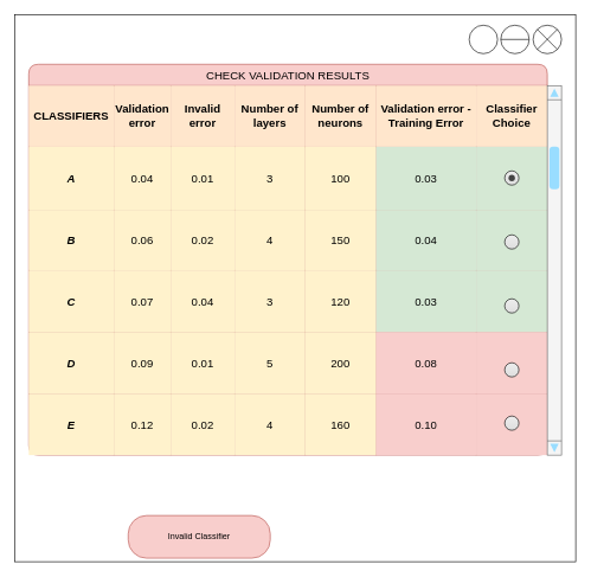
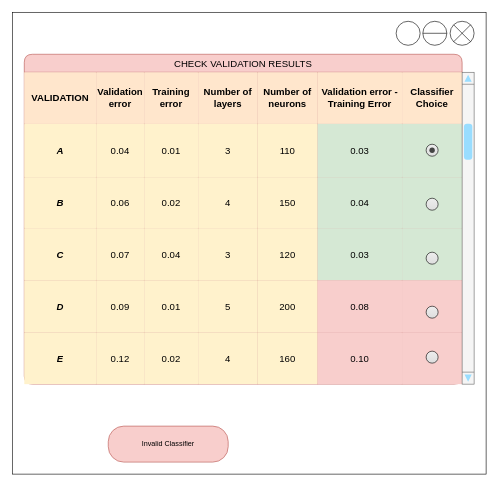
- <mxCell id="5" value="CLASSIFIERS" style="shape=partialRectangle;html=1;whiteSpace=wrap;connectable=0;strokeColor=#d79b00;overflow=hidden;fillColor=#ffe6cc;top=0;left=0;bottom=0;right=0;pointerEvents=1;fontSize=16;fontStyle=1;" parent="4" vertex="1"><mxGeometry width="120" height="86" as="geometry"><mxRectangle width="120" height="86" as="alternateBounds" /></mxGeometry></mxCell>
+ <mxCell id="5" value="VALIDATION" style="shape=partialRectangle;html=1;whiteSpace=wrap;connectable=0;strokeColor=#d79b00;overflow=hidden;fillColor=#ffe6cc;top=0;left=0;bottom=0;right=0;pointerEvents=1;fontSize=16;fontStyle=1;" parent="4" vertex="1"><mxGeometry width="120" height="86" as="geometry"><mxRectangle width="120" height="86" as="alternateBounds" /></mxGeometry></mxCell>
- <mxCell id="7" value="Invalid error" style="shape=partialRectangle;html=1;whiteSpace=wrap;connectable=0;strokeColor=#d79b00;overflow=hidden;fillColor=#ffe6cc;top=0;left=0;bottom=0;right=0;pointerEvents=1;fontSize=16;fontStyle=1;" parent="4" vertex="1"><mxGeometry x="200" width="90" height="86" as="geometry"><mxRectangle width="90" height="86" as="alternateBounds" /></mxGeometry></mxCell>
+ <mxCell id="7" value="Training error" style="shape=partialRectangle;html=1;whiteSpace=wrap;connectable=0;strokeColor=#d79b00;overflow=hidden;fillColor=#ffe6cc;top=0;left=0;bottom=0;right=0;pointerEvents=1;fontSize=16;fontStyle=1;" parent="4" vertex="1"><mxGeometry x="200" width="90" height="86" as="geometry"><mxRectangle width="90" height="86" as="alternateBounds" /></mxGeometry></mxCell>
- <mxCell id="17" value="100" style="shape=partialRectangle;html=1;whiteSpace=wrap;connectable=0;strokeColor=#d6b656;overflow=hidden;fillColor=#fff2cc;top=0;left=0;bottom=0;right=0;pointerEvents=1;fontSize=16;" parent="12" vertex="1"><mxGeometry x="389" width="100" height="89" as="geometry"><mxRectangle width="100" height="89" as="alternateBounds" /></mxGeometry></mxCell>
+ <mxCell id="17" value="110" style="shape=partialRectangle;html=1;whiteSpace=wrap;connectable=0;strokeColor=#d6b656;overflow=hidden;fillColor=#fff2cc;top=0;left=0;bottom=0;right=0;pointerEvents=1;fontSize=16;" parent="12" vertex="1"><mxGeometry x="389" width="100" height="89" as="geometry"><mxRectangle width="100" height="89" as="alternateBounds" /></mxGeometry></mxCell>
- <mxCell id="52" value="Invalid Classifier" style="rounded=1;whiteSpace=wrap;html=1;fillColor=#f8cecc;strokeColor=#b85450;arcSize=43;" parent="1" vertex="1"><mxGeometry x="180" y="725" width="200" height="60" as="geometry" /></mxCell>
+ <mxCell id="52" value="Invalid Classifier" style="rounded=1;whiteSpace=wrap;html=1;fillColor=#f8cecc;strokeColor=#b85450;arcSize=43;" parent="1" vertex="1"><mxGeometry x="180" y="710" width="200" height="60" as="geometry" /></mxCell>
